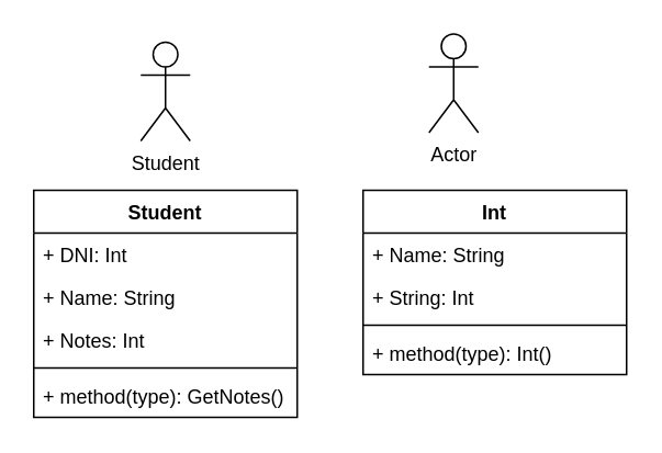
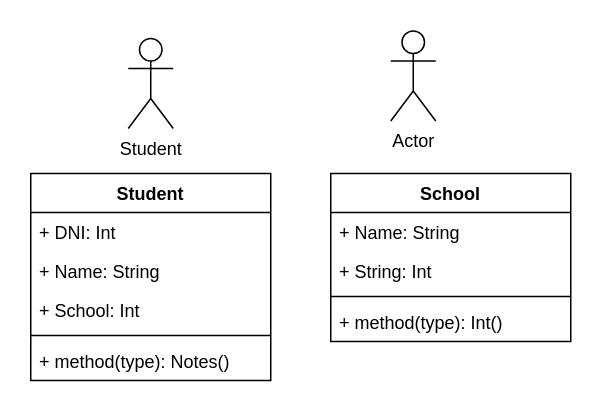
- <mxCell id="9" value="Int" style="swimlane;fontStyle=1;align=center;verticalAlign=top;childLayout=stackLayout;horizontal=1;startSize=26;horizontalStack=0;resizeParent=1;resizeParentMax=0;resizeLast=0;collapsible=1;marginBottom=0;" vertex="1" parent="1"><mxGeometry x="220" y="115" width="160" height="112" as="geometry" /></mxCell>
+ <mxCell id="9" value="School" style="swimlane;fontStyle=1;align=center;verticalAlign=top;childLayout=stackLayout;horizontal=1;startSize=26;horizontalStack=0;resizeParent=1;resizeParentMax=0;resizeLast=0;collapsible=1;marginBottom=0;" vertex="1" parent="1"><mxGeometry x="220" y="115" width="160" height="112" as="geometry" /></mxCell>
- <mxCell id="6" value="+ Notes: Int" style="text;strokeColor=none;fillColor=none;align=left;verticalAlign=top;spacingLeft=4;spacingRight=4;overflow=hidden;rotatable=0;points=[[0,0.5],[1,0.5]];portConstraint=eastwest;" vertex="1" parent="3"><mxGeometry y="78" width="160" height="26" as="geometry" /></mxCell>
+ <mxCell id="6" value="+ School: Int" style="text;strokeColor=none;fillColor=none;align=left;verticalAlign=top;spacingLeft=4;spacingRight=4;overflow=hidden;rotatable=0;points=[[0,0.5],[1,0.5]];portConstraint=eastwest;" vertex="1" parent="3"><mxGeometry y="78" width="160" height="26" as="geometry" /></mxCell>
- <mxCell id="8" value="+ method(type): GetNotes()" style="text;strokeColor=none;fillColor=none;align=left;verticalAlign=top;spacingLeft=4;spacingRight=4;overflow=hidden;rotatable=0;points=[[0,0.5],[1,0.5]];portConstraint=eastwest;" vertex="1" parent="3"><mxGeometry y="112" width="160" height="26" as="geometry" /></mxCell>
+ <mxCell id="8" value="+ method(type): Notes()" style="text;strokeColor=none;fillColor=none;align=left;verticalAlign=top;spacingLeft=4;spacingRight=4;overflow=hidden;rotatable=0;points=[[0,0.5],[1,0.5]];portConstraint=eastwest;" vertex="1" parent="3"><mxGeometry y="112" width="160" height="26" as="geometry" /></mxCell>
